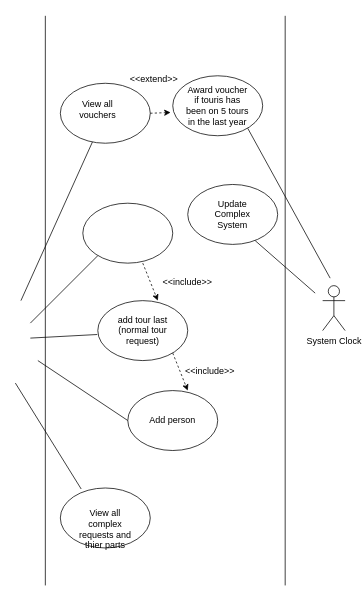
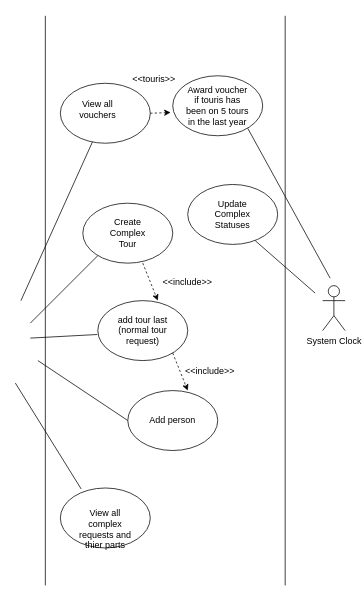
- <mxCell id="28" value="&amp;lt;&amp;lt;extend&amp;gt;&amp;gt;" style="text;html=1;align=center;verticalAlign=middle;whiteSpace=wrap;rounded=0;" parent="1" vertex="1"><mxGeometry x="175" y="90" width="60" height="30" as="geometry" /></mxCell>
+ <mxCell id="28" value="&amp;lt;&amp;lt;touris&amp;gt;&amp;gt;" style="text;html=1;align=center;verticalAlign=middle;whiteSpace=wrap;rounded=0;" parent="1" vertex="1"><mxGeometry x="175" y="90" width="60" height="30" as="geometry" /></mxCell>
- <mxCell id="8" value="Update Complex System" style="text;html=1;align=center;verticalAlign=middle;whiteSpace=wrap;rounded=0;" parent="1" vertex="1"><mxGeometry x="280" y="270" width="60" height="30" as="geometry" /></mxCell>
+ <mxCell id="8" value="Update Complex Statuses" style="text;html=1;align=center;verticalAlign=middle;whiteSpace=wrap;rounded=0;" parent="1" vertex="1"><mxGeometry x="280" y="270" width="60" height="30" as="geometry" /></mxCell>
+ <mxCell id="3" value="Create Complex Tour" style="text;html=1;align=center;verticalAlign=middle;whiteSpace=wrap;rounded=0;" parent="1" vertex="1"><mxGeometry x="140" y="295" width="60" height="30" as="geometry" /></mxCell>
